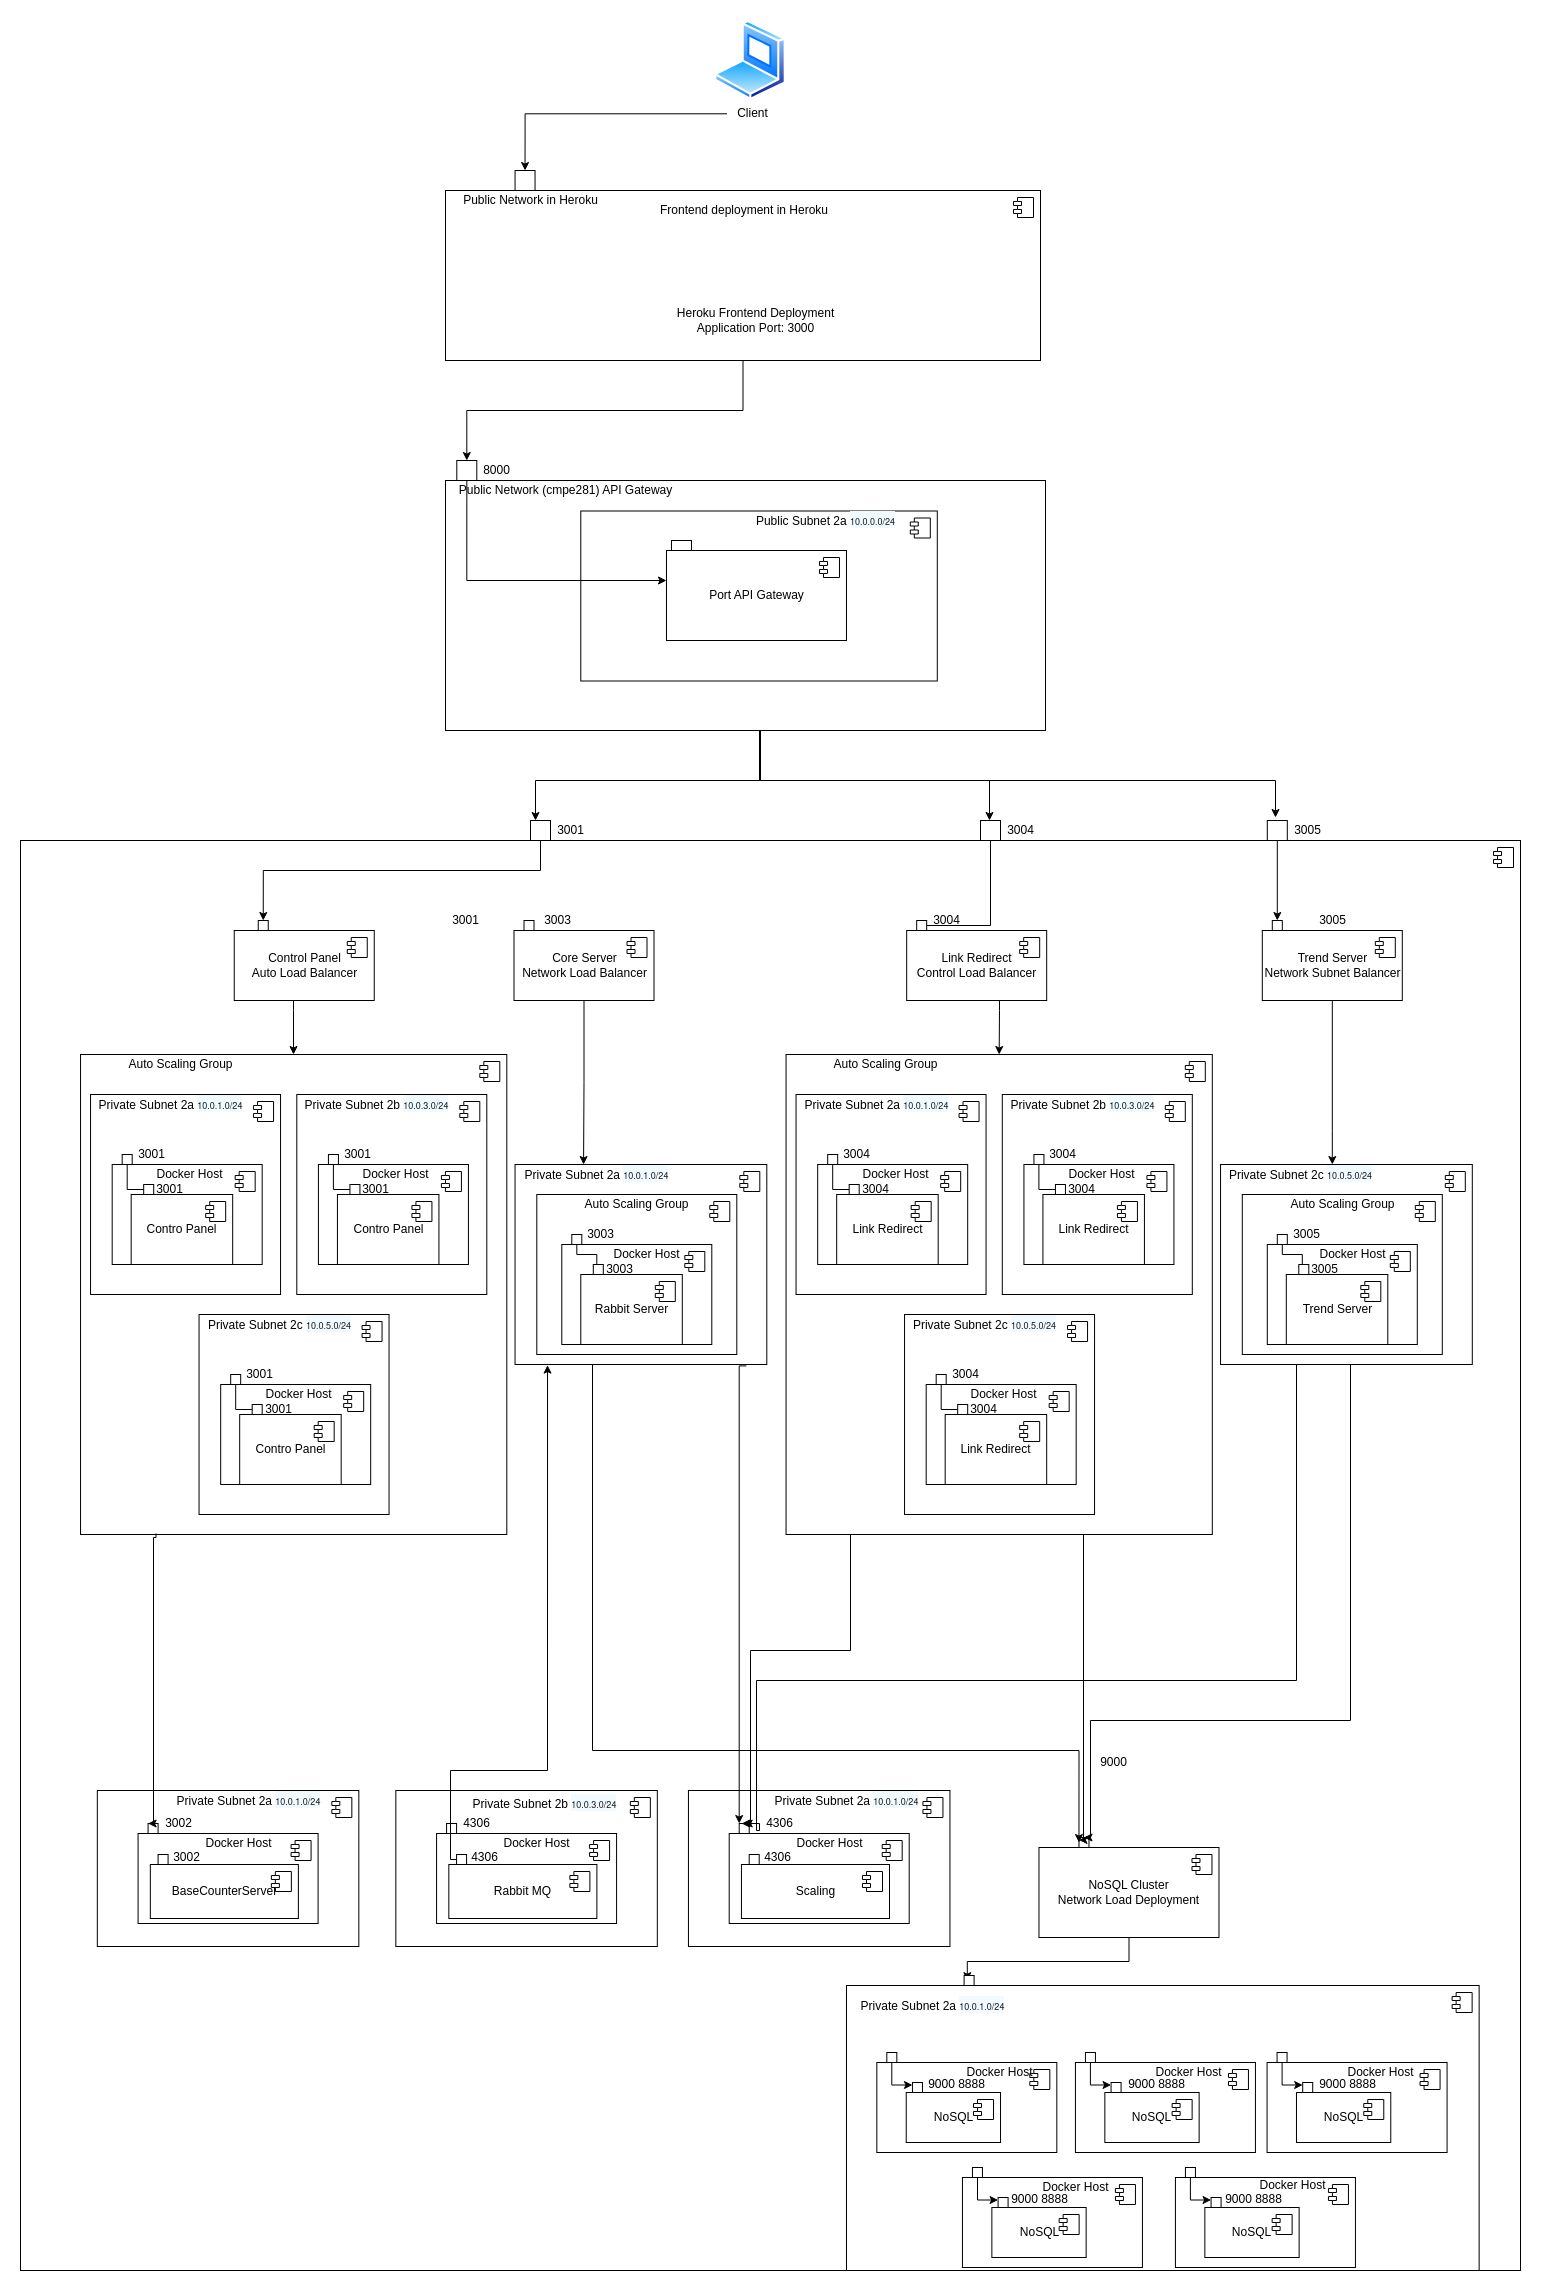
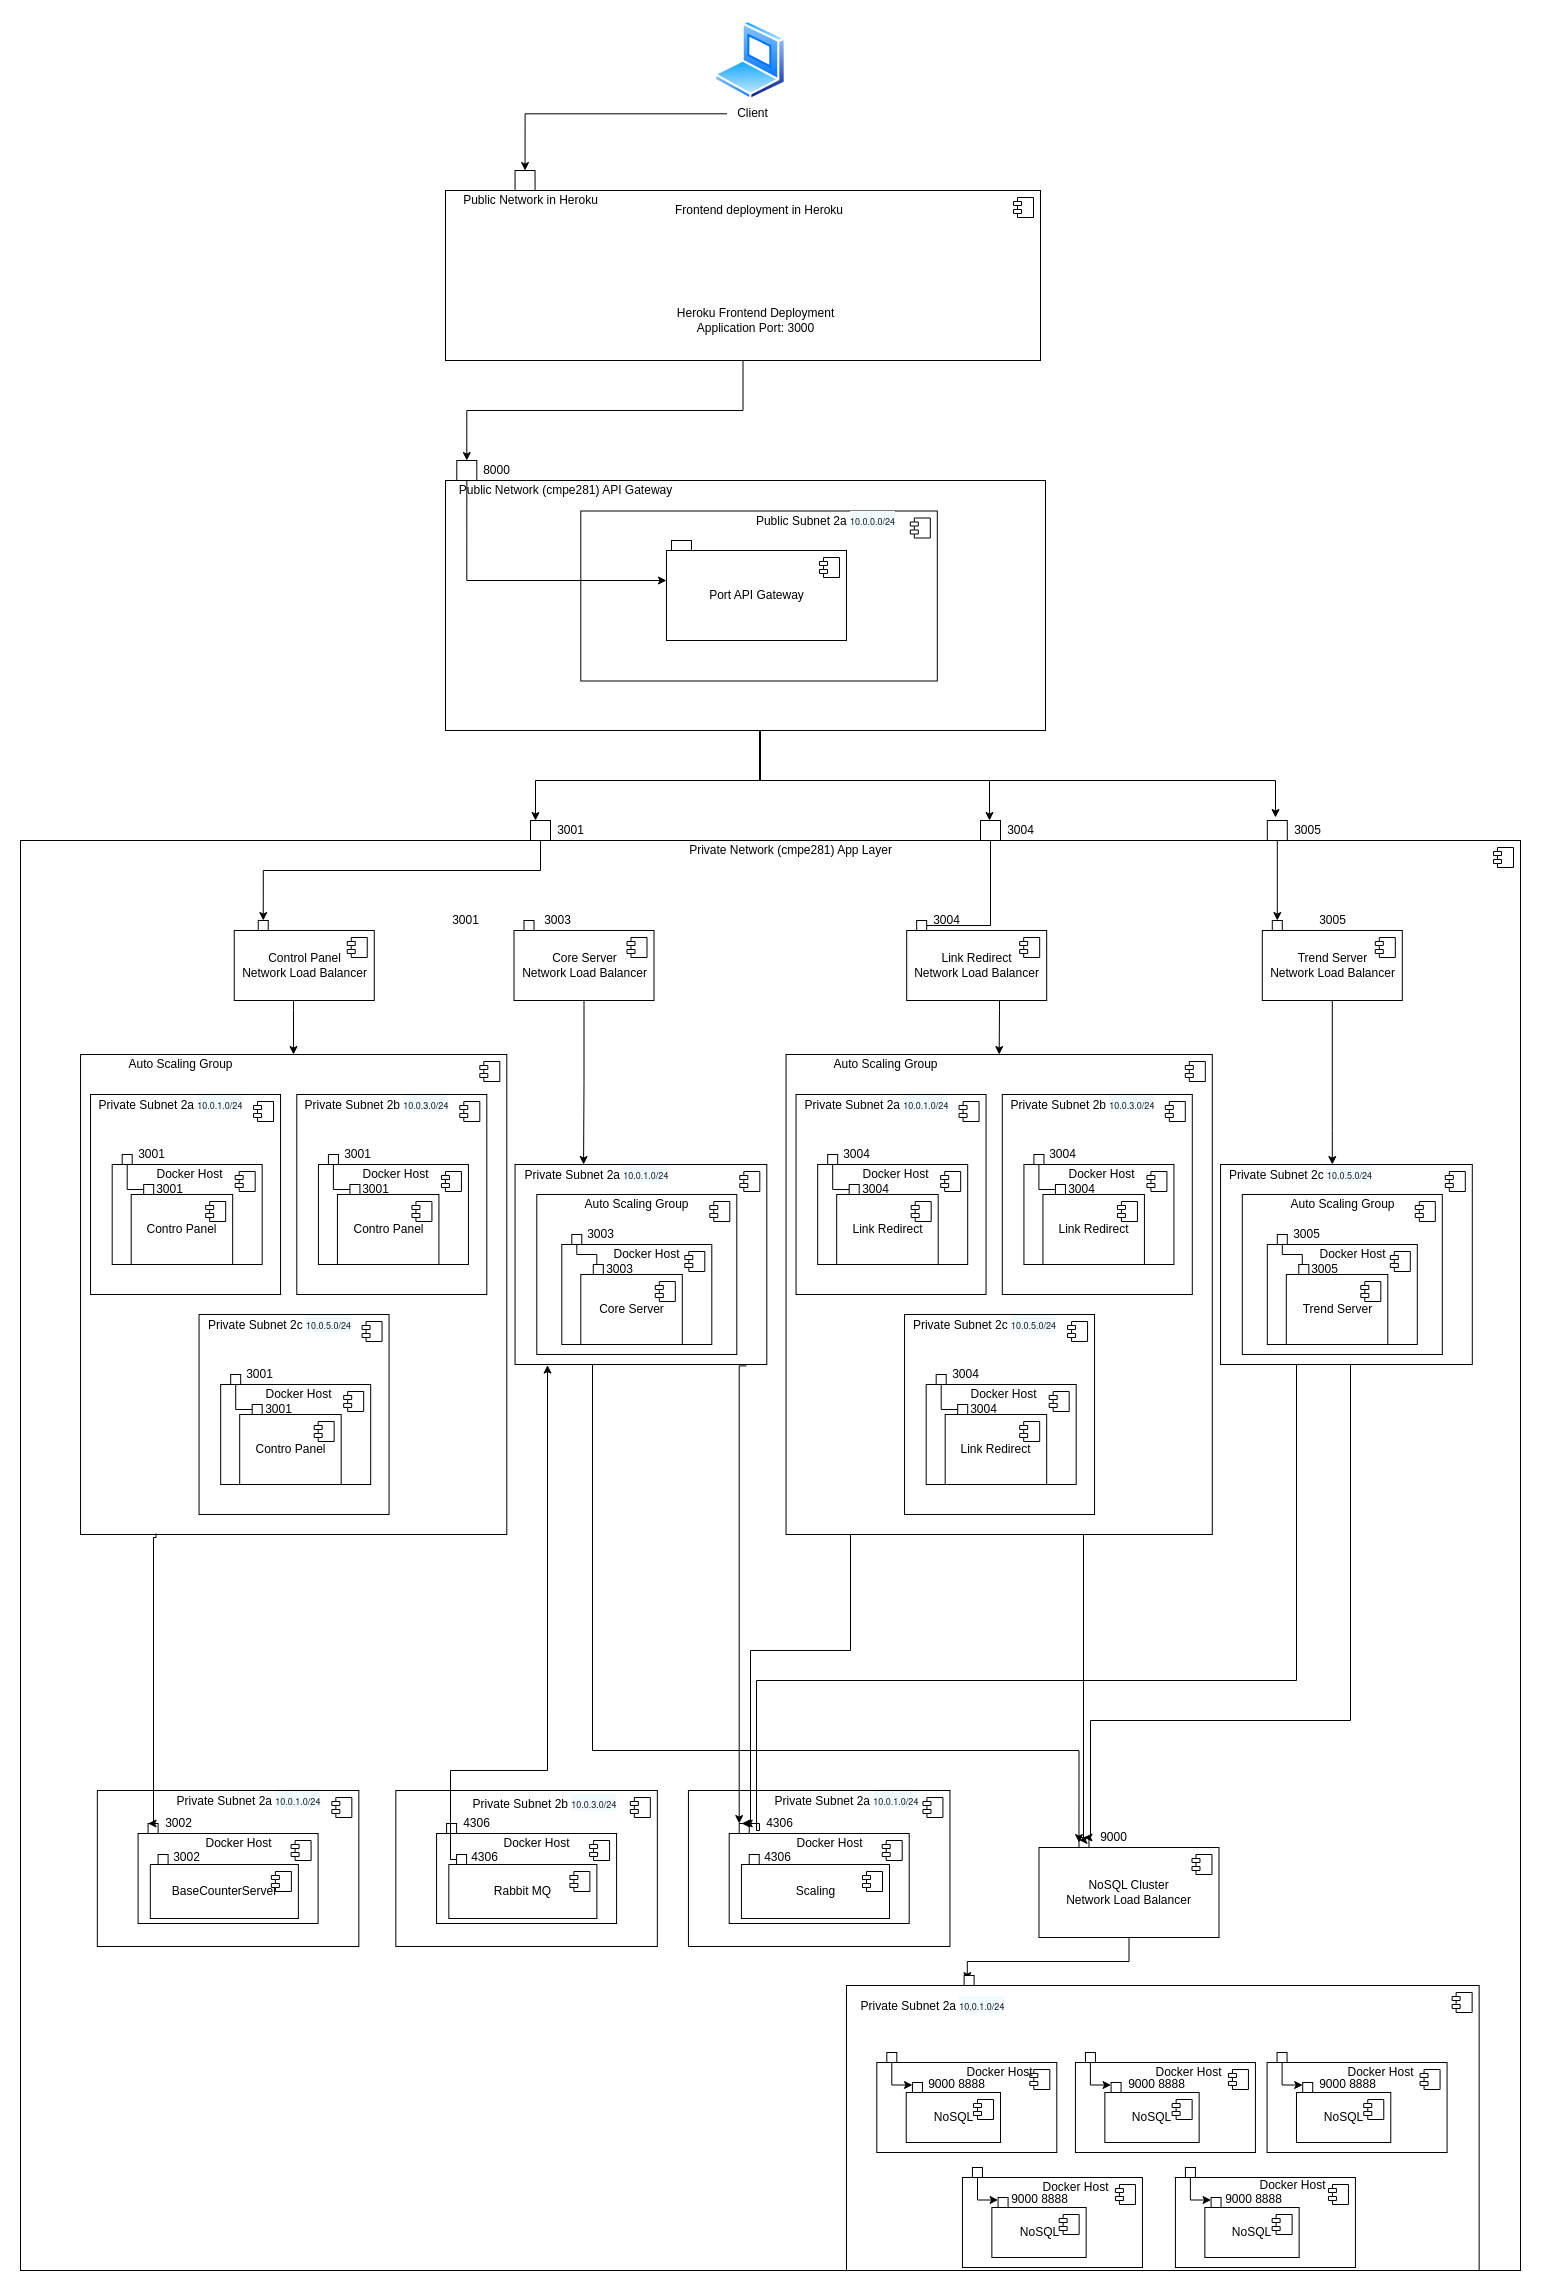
- <mxCell id="225" value="Frontend deployment in Heroku" style="text;html=1;strokeColor=none;fillColor=none;align=center;verticalAlign=middle;whiteSpace=wrap;rounded=0;" vertex="1" parent="1"><mxGeometry x="628.55" y="200" width="230" height="20" as="geometry" /></mxCell>
+ <mxCell id="225" value="Frontend deployment in Heroku" style="text;html=1;strokeColor=none;fillColor=none;align=center;verticalAlign=middle;whiteSpace=wrap;rounded=0;" vertex="1" parent="1"><mxGeometry x="643.55" y="200" width="230" height="20" as="geometry" /></mxCell>
+ <mxCell id="35" value="Private Network (cmpe281) App Layer" style="text;html=1;align=center;verticalAlign=middle;resizable=0;points=[];autosize=1;" vertex="1" parent="1"><mxGeometry x="680" y="840" width="220" height="20" as="geometry" /></mxCell>
- <mxCell id="27" value="Control Panel&lt;br&gt;Auto Load Balancer" style="html=1;dropTarget=0;" vertex="1" parent="1"><mxGeometry x="233.75" y="930" width="140" height="70" as="geometry" /></mxCell>
+ <mxCell id="27" value="Control Panel&lt;br&gt;Network Load Balancer" style="html=1;dropTarget=0;" vertex="1" parent="1"><mxGeometry x="233.75" y="930" width="140" height="70" as="geometry" /></mxCell>
- <mxCell id="24" value="Link Redirect&lt;br&gt;Control Load Balancer" style="html=1;dropTarget=0;" vertex="1" parent="1"><mxGeometry x="906.18" y="930" width="140" height="70" as="geometry" /></mxCell>
+ <mxCell id="24" value="Link Redirect&lt;br&gt;Network Load Balancer" style="html=1;dropTarget=0;" vertex="1" parent="1"><mxGeometry x="906.18" y="930" width="140" height="70" as="geometry" /></mxCell>
- <mxCell id="45" value="Trend Server&lt;br&gt;Network Subnet Balancer" style="html=1;dropTarget=0;" vertex="1" parent="1"><mxGeometry x="1261.8" y="930" width="140" height="70" as="geometry" /></mxCell>
+ <mxCell id="45" value="Trend Server&lt;br&gt;Network Load Balancer" style="html=1;dropTarget=0;" vertex="1" parent="1"><mxGeometry x="1261.8" y="930" width="140" height="70" as="geometry" /></mxCell>
- <mxCell id="106" value="Rabbit Server" style="html=1;dropTarget=0;" vertex="1" parent="1"><mxGeometry x="580.3" y="1274" width="101.5" height="70" as="geometry" /></mxCell>
+ <mxCell id="106" value="Core Server" style="html=1;dropTarget=0;" vertex="1" parent="1"><mxGeometry x="580.3" y="1274" width="101.5" height="70" as="geometry" /></mxCell>
- <mxCell id="40" value="9000" style="text;html=1;align=center;verticalAlign=middle;resizable=0;points=[];autosize=1;" vertex="1" parent="1"><mxGeometry x="1093.48" y="1752" width="40" height="20" as="geometry" /></mxCell>
+ <mxCell id="40" value="9000" style="text;html=1;align=center;verticalAlign=middle;resizable=0;points=[];autosize=1;" vertex="1" parent="1"><mxGeometry x="1093.48" y="1827" width="40" height="20" as="geometry" /></mxCell>
- <mxCell id="37" value="NoSQL Cluster&lt;br&gt;Network Load Deployment" style="html=1;dropTarget=0;" vertex="1" parent="1"><mxGeometry x="1038.48" y="1847" width="180" height="90" as="geometry" /></mxCell>
+ <mxCell id="37" value="NoSQL Cluster&lt;br&gt;Network Load Balancer" style="html=1;dropTarget=0;" vertex="1" parent="1"><mxGeometry x="1038.48" y="1847" width="180" height="90" as="geometry" /></mxCell>
